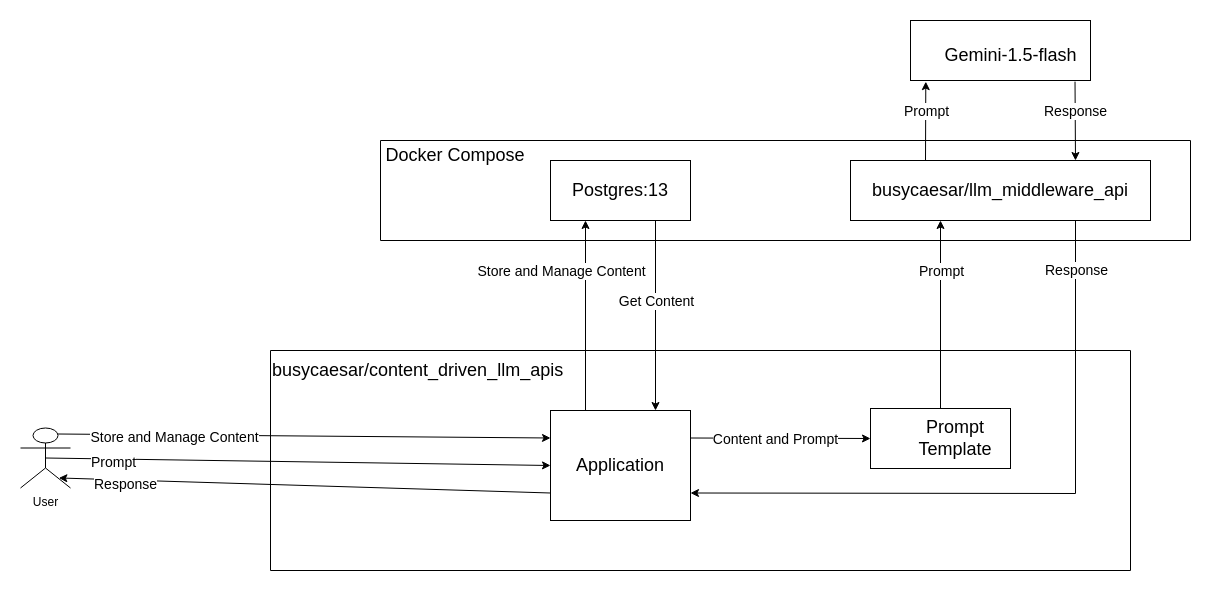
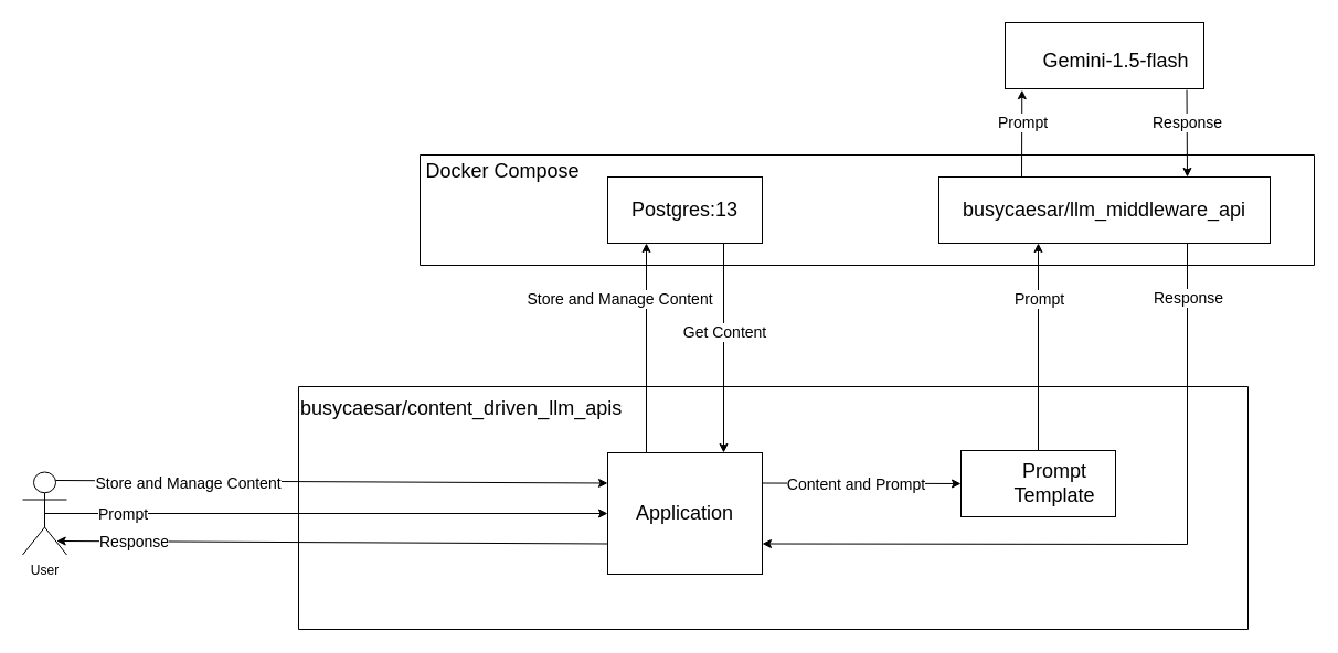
- <mxCell id="11" value="User" style="shape=umlActor;verticalLabelPosition=bottom;verticalAlign=top;html=1;outlineConnect=0;" vertex="1" parent="1"><mxGeometry x="20" y="427.5" width="50" height="60" as="geometry" /></mxCell>
+ <mxCell id="11" value="User" style="shape=umlActor;verticalLabelPosition=bottom;verticalAlign=top;html=1;outlineConnect=0;" vertex="1" parent="1"><mxGeometry x="20" y="427.5" width="40" height="75" as="geometry" /></mxCell>
